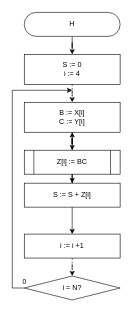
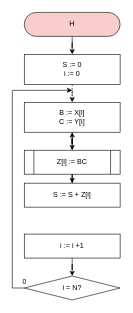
- <mxCell id="3" value="Н" style="rounded=1;whiteSpace=wrap;html=1;arcSize=50;" vertex="1" parent="1"><mxGeometry x="40" y="20" width="160" height="40" as="geometry" /></mxCell>
+ <mxCell id="3" value="Н" style="rounded=1;whiteSpace=wrap;html=1;arcSize=50;fillColor=#f8cecc;" vertex="1" parent="1"><mxGeometry x="40" y="20" width="160" height="40" as="geometry" /></mxCell>
- <mxCell id="5" value="S := 0&lt;br&gt;i := 4" style="rounded=0;whiteSpace=wrap;html=1;" vertex="1" parent="1"><mxGeometry x="40" y="90" width="160" height="50" as="geometry" /></mxCell>
+ <mxCell id="5" value="S := 0&lt;br&gt;i := 0" style="rounded=0;whiteSpace=wrap;html=1;" vertex="1" parent="1"><mxGeometry x="40" y="90" width="160" height="50" as="geometry" /></mxCell>
- <mxCell id="11" value="" style="edgeStyle=orthogonalEdgeStyle;rounded=0;orthogonalLoop=1;jettySize=auto;html=1;" edge="1" parent="1" source="12" target="14"><mxGeometry relative="1" as="geometry" /></mxCell>
- <mxCell id="13" value="" style="edgeStyle=orthogonalEdgeStyle;rounded=0;orthogonalLoop=1;jettySize=auto;html=1;dashed=1;" edge="1" parent="1" source="14" target="16"><mxGeometry relative="1" as="geometry" /></mxCell>
+ <mxCell id="13" value="" style="edgeStyle=orthogonalEdgeStyle;rounded=0;orthogonalLoop=1;jettySize=auto;html=1;" edge="1" parent="1" source="14" target="16"><mxGeometry relative="1" as="geometry" /></mxCell>
